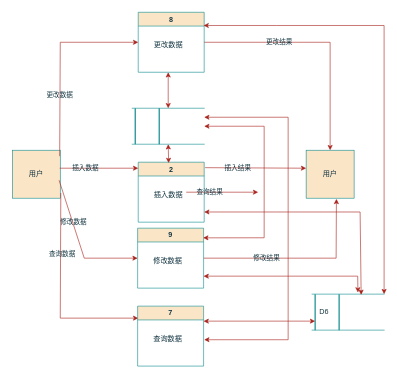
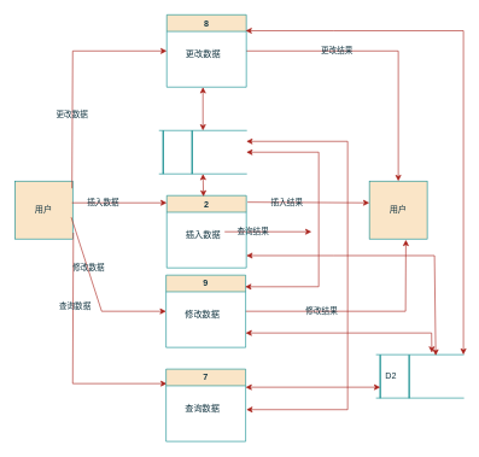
- <mxCell id="38" value="D6" style="text;html=1;align=center;verticalAlign=middle;whiteSpace=wrap;rounded=0;fontColor=#143642;" vertex="1" parent="1"><mxGeometry x="510" y="505" width="60" height="30" as="geometry" /></mxCell>
+ <mxCell id="38" value="D2" style="text;html=1;align=center;verticalAlign=middle;whiteSpace=wrap;rounded=0;fontColor=#143642;" vertex="1" parent="1"><mxGeometry x="510" y="505" width="60" height="30" as="geometry" /></mxCell>
